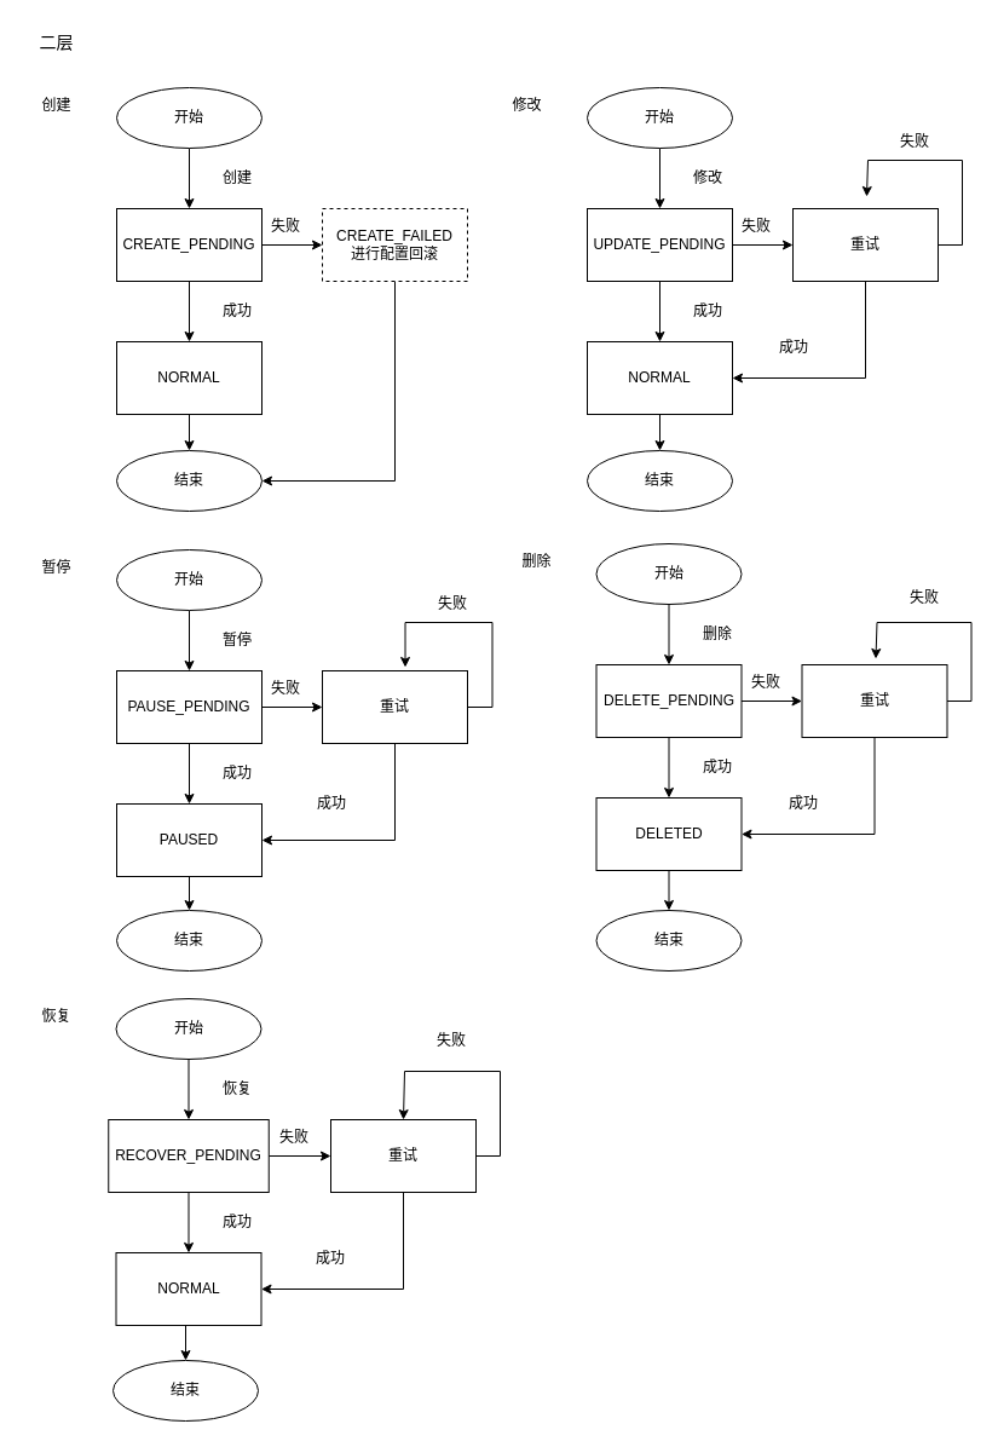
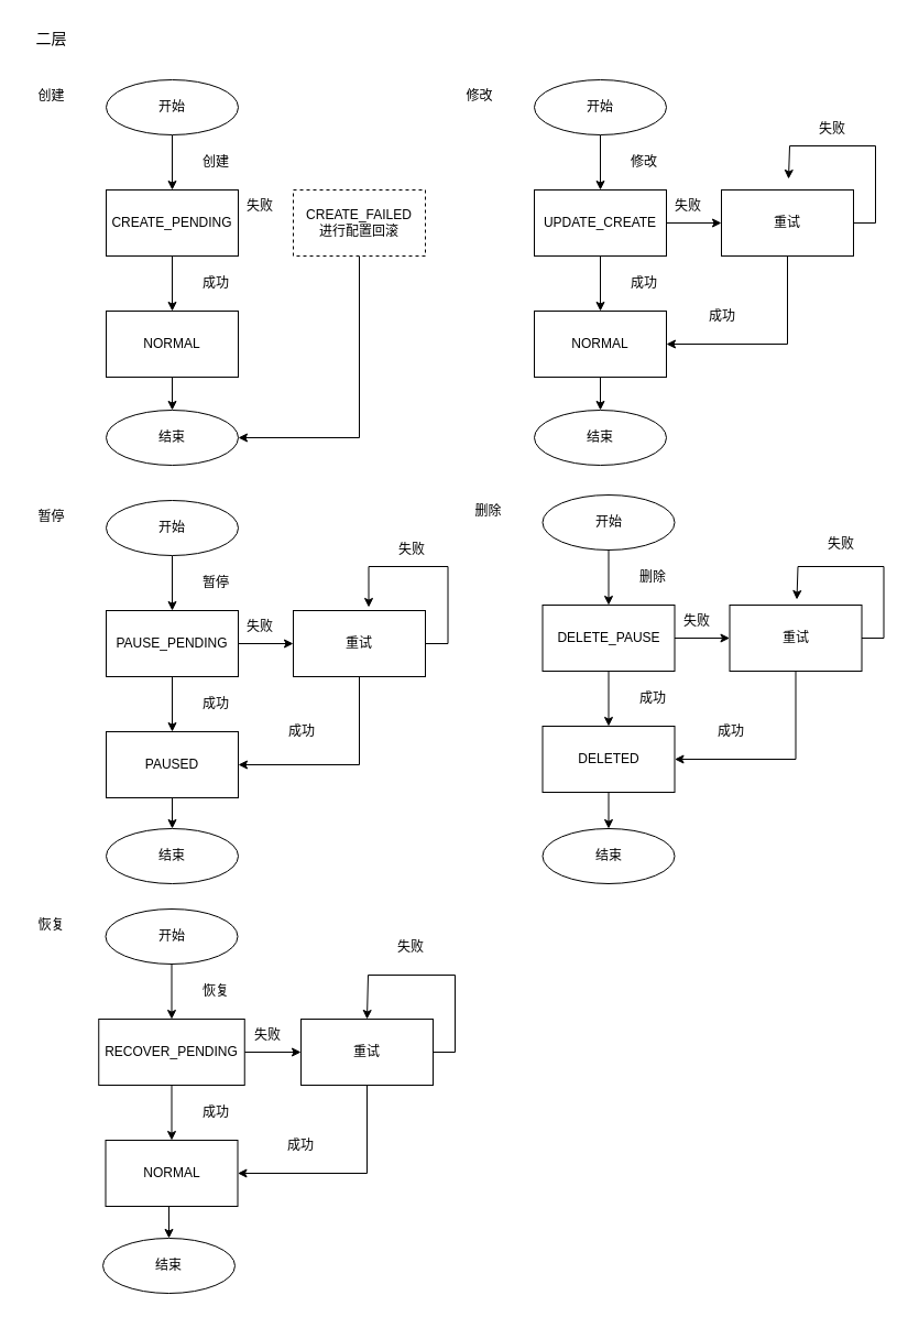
- <mxCell id="5" style="edgeStyle=orthogonalEdgeStyle;rounded=0;orthogonalLoop=1;jettySize=auto;html=1;exitX=1;exitY=0.5;exitDx=0;exitDy=0;entryX=0;entryY=0.5;entryDx=0;entryDy=0;" parent="1" source="7" target="10" edge="1"><mxGeometry relative="1" as="geometry" /></mxCell>
- <mxCell id="20" value="UPDATE_PENDING" style="rounded=0;whiteSpace=wrap;html=1;" parent="1" vertex="1"><mxGeometry x="485" y="172" width="120" height="60" as="geometry" /></mxCell>
+ <mxCell id="20" value="UPDATE_CREATE" style="rounded=0;whiteSpace=wrap;html=1;" parent="1" vertex="1"><mxGeometry x="485" y="172" width="120" height="60" as="geometry" /></mxCell>
- <mxCell id="48" value="DELETE_PENDING" style="rounded=0;whiteSpace=wrap;html=1;" parent="1" vertex="1"><mxGeometry x="492.5" y="549" width="120" height="60" as="geometry" /></mxCell>
+ <mxCell id="48" value="DELETE_PAUSE" style="rounded=0;whiteSpace=wrap;html=1;" parent="1" vertex="1"><mxGeometry x="492.5" y="549" width="120" height="60" as="geometry" /></mxCell>
